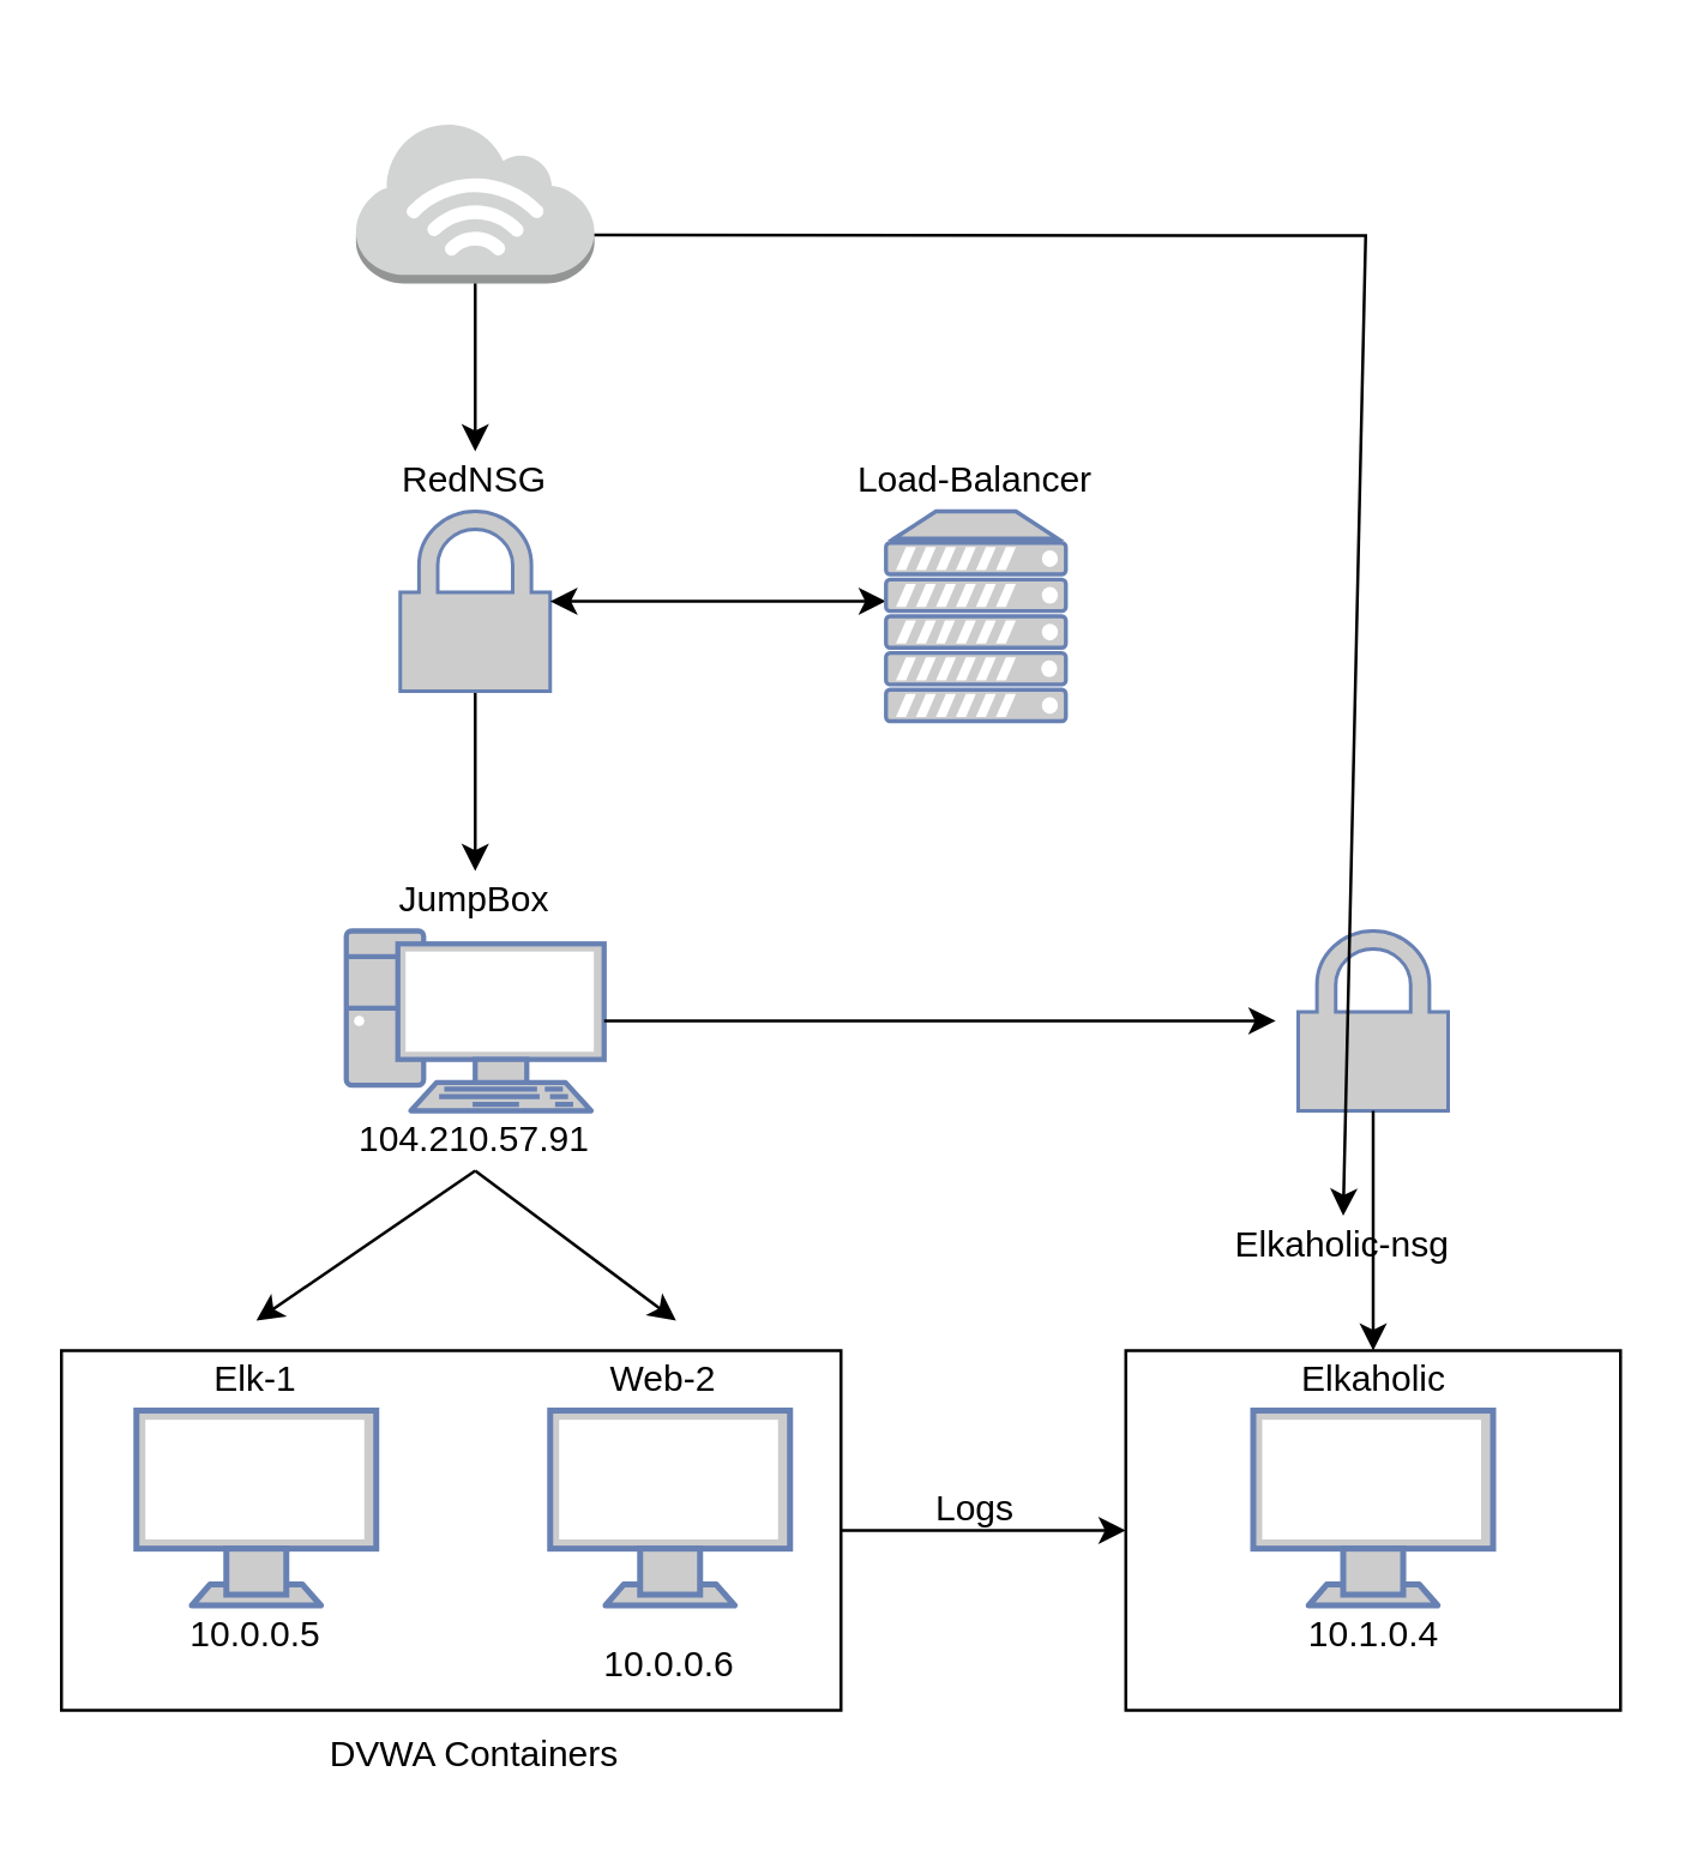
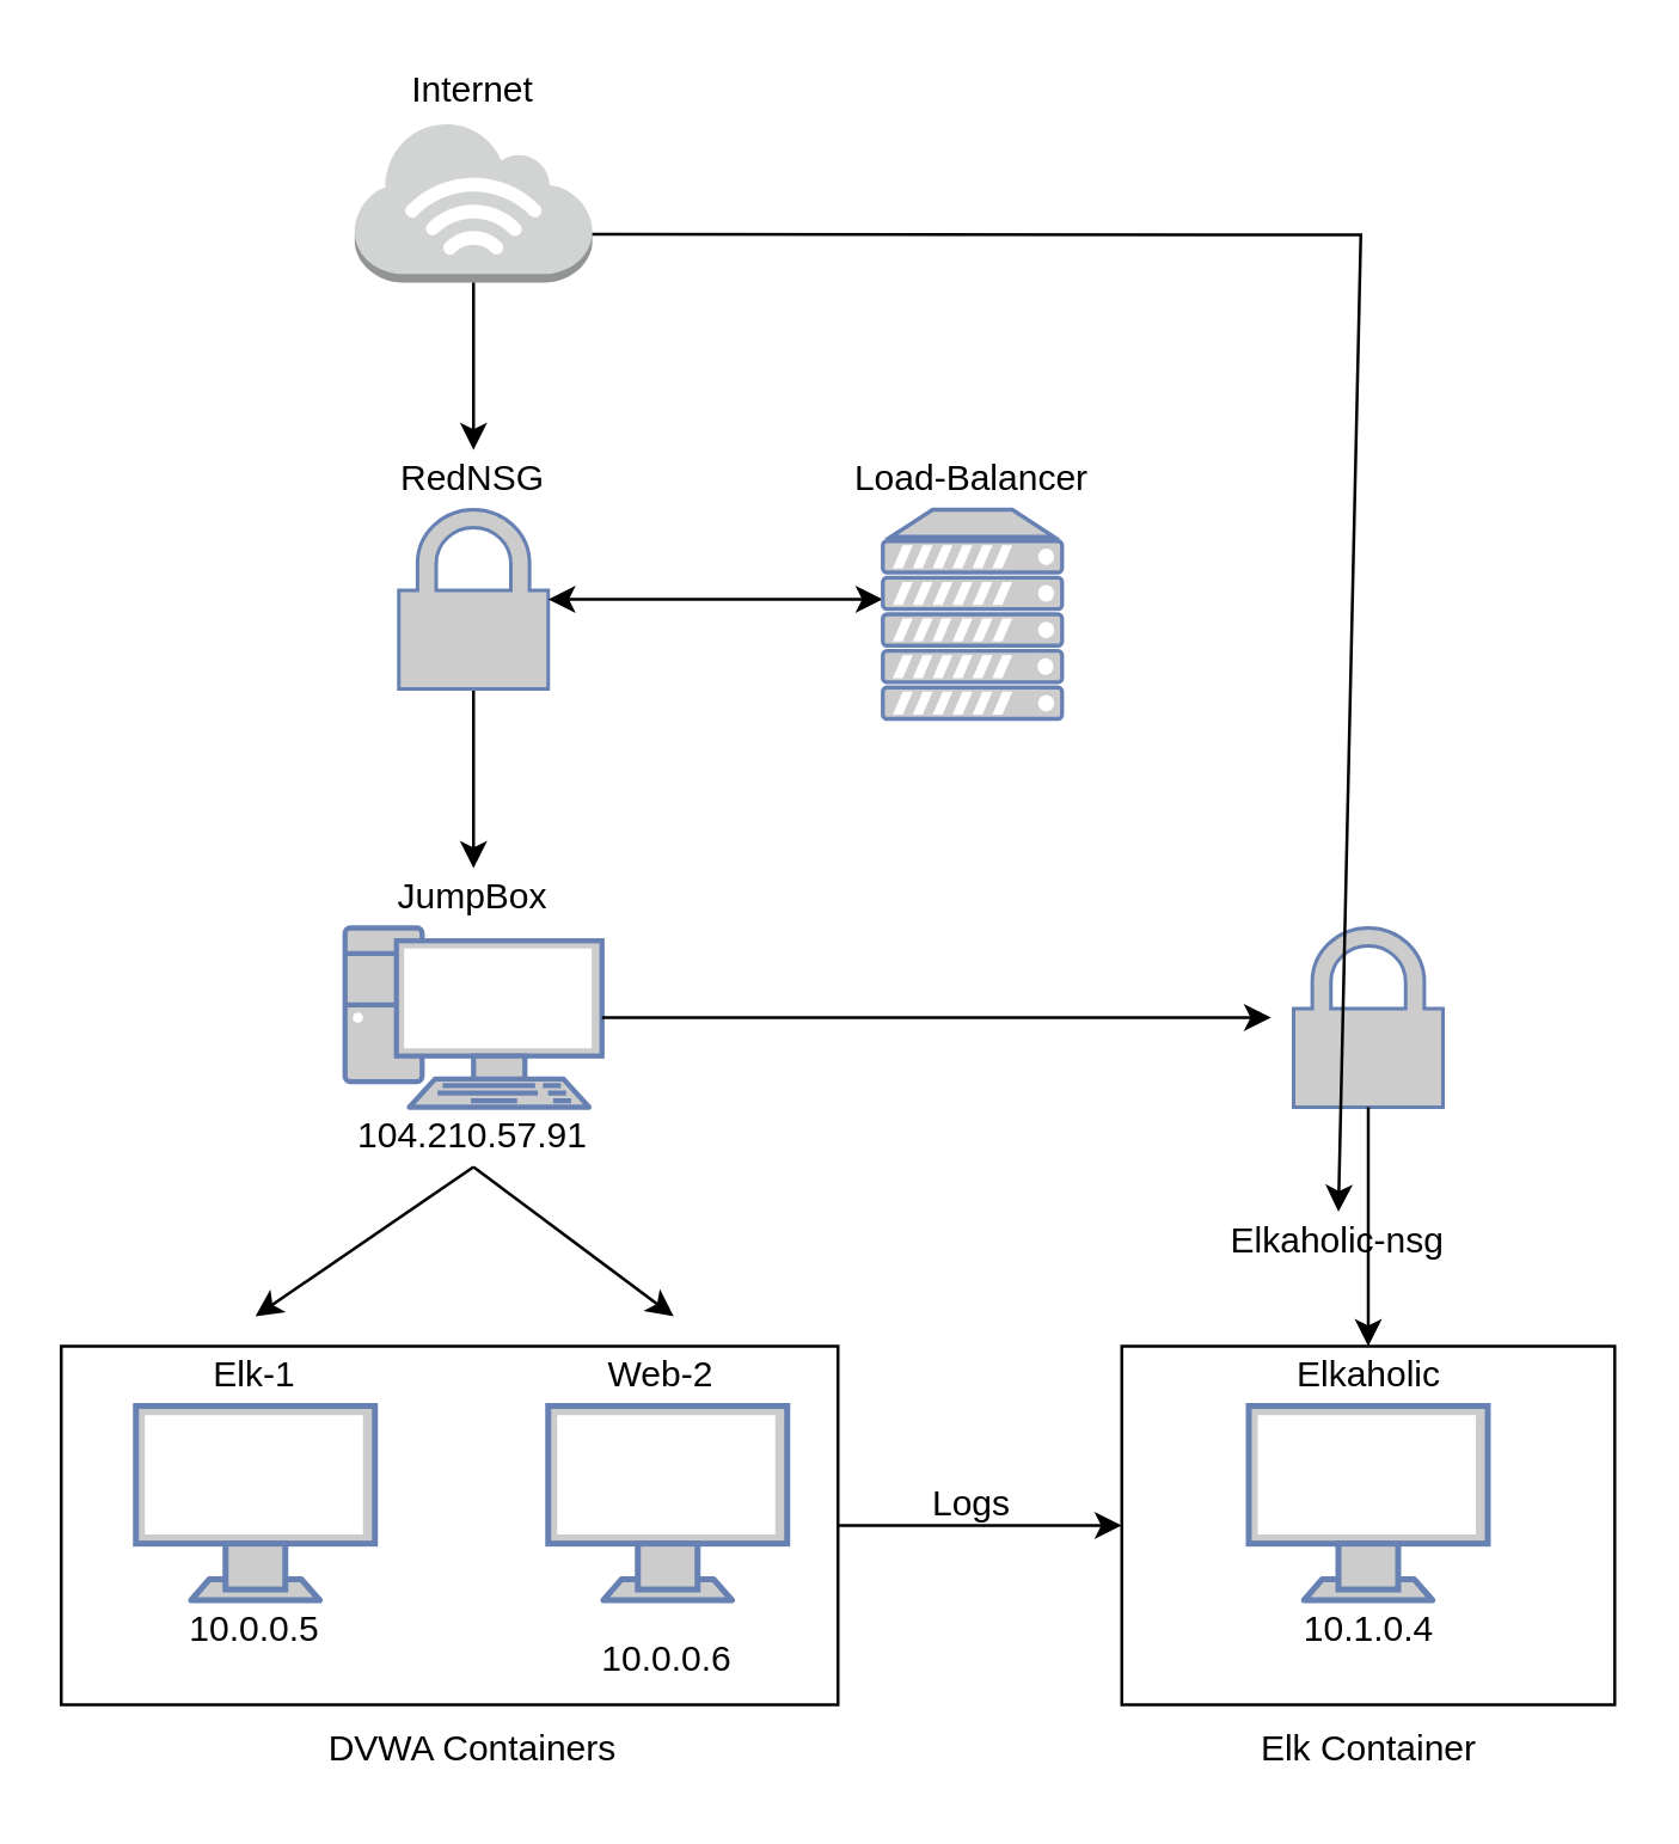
+ <mxCell id="2" value="Internet" style="text;html=1;strokeColor=none;fillColor=none;align=center;verticalAlign=middle;whiteSpace=wrap;rounded=0;" parent="1" vertex="1"><mxGeometry x="138" y="20" width="40" height="20" as="geometry" /></mxCell>
+ <mxCell id="16" value="Elk Container" style="text;html=1;strokeColor=none;fillColor=none;align=center;verticalAlign=middle;whiteSpace=wrap;rounded=0;" parent="1" vertex="1"><mxGeometry x="403.75" y="575" width="107.5" height="20" as="geometry" /></mxCell>
